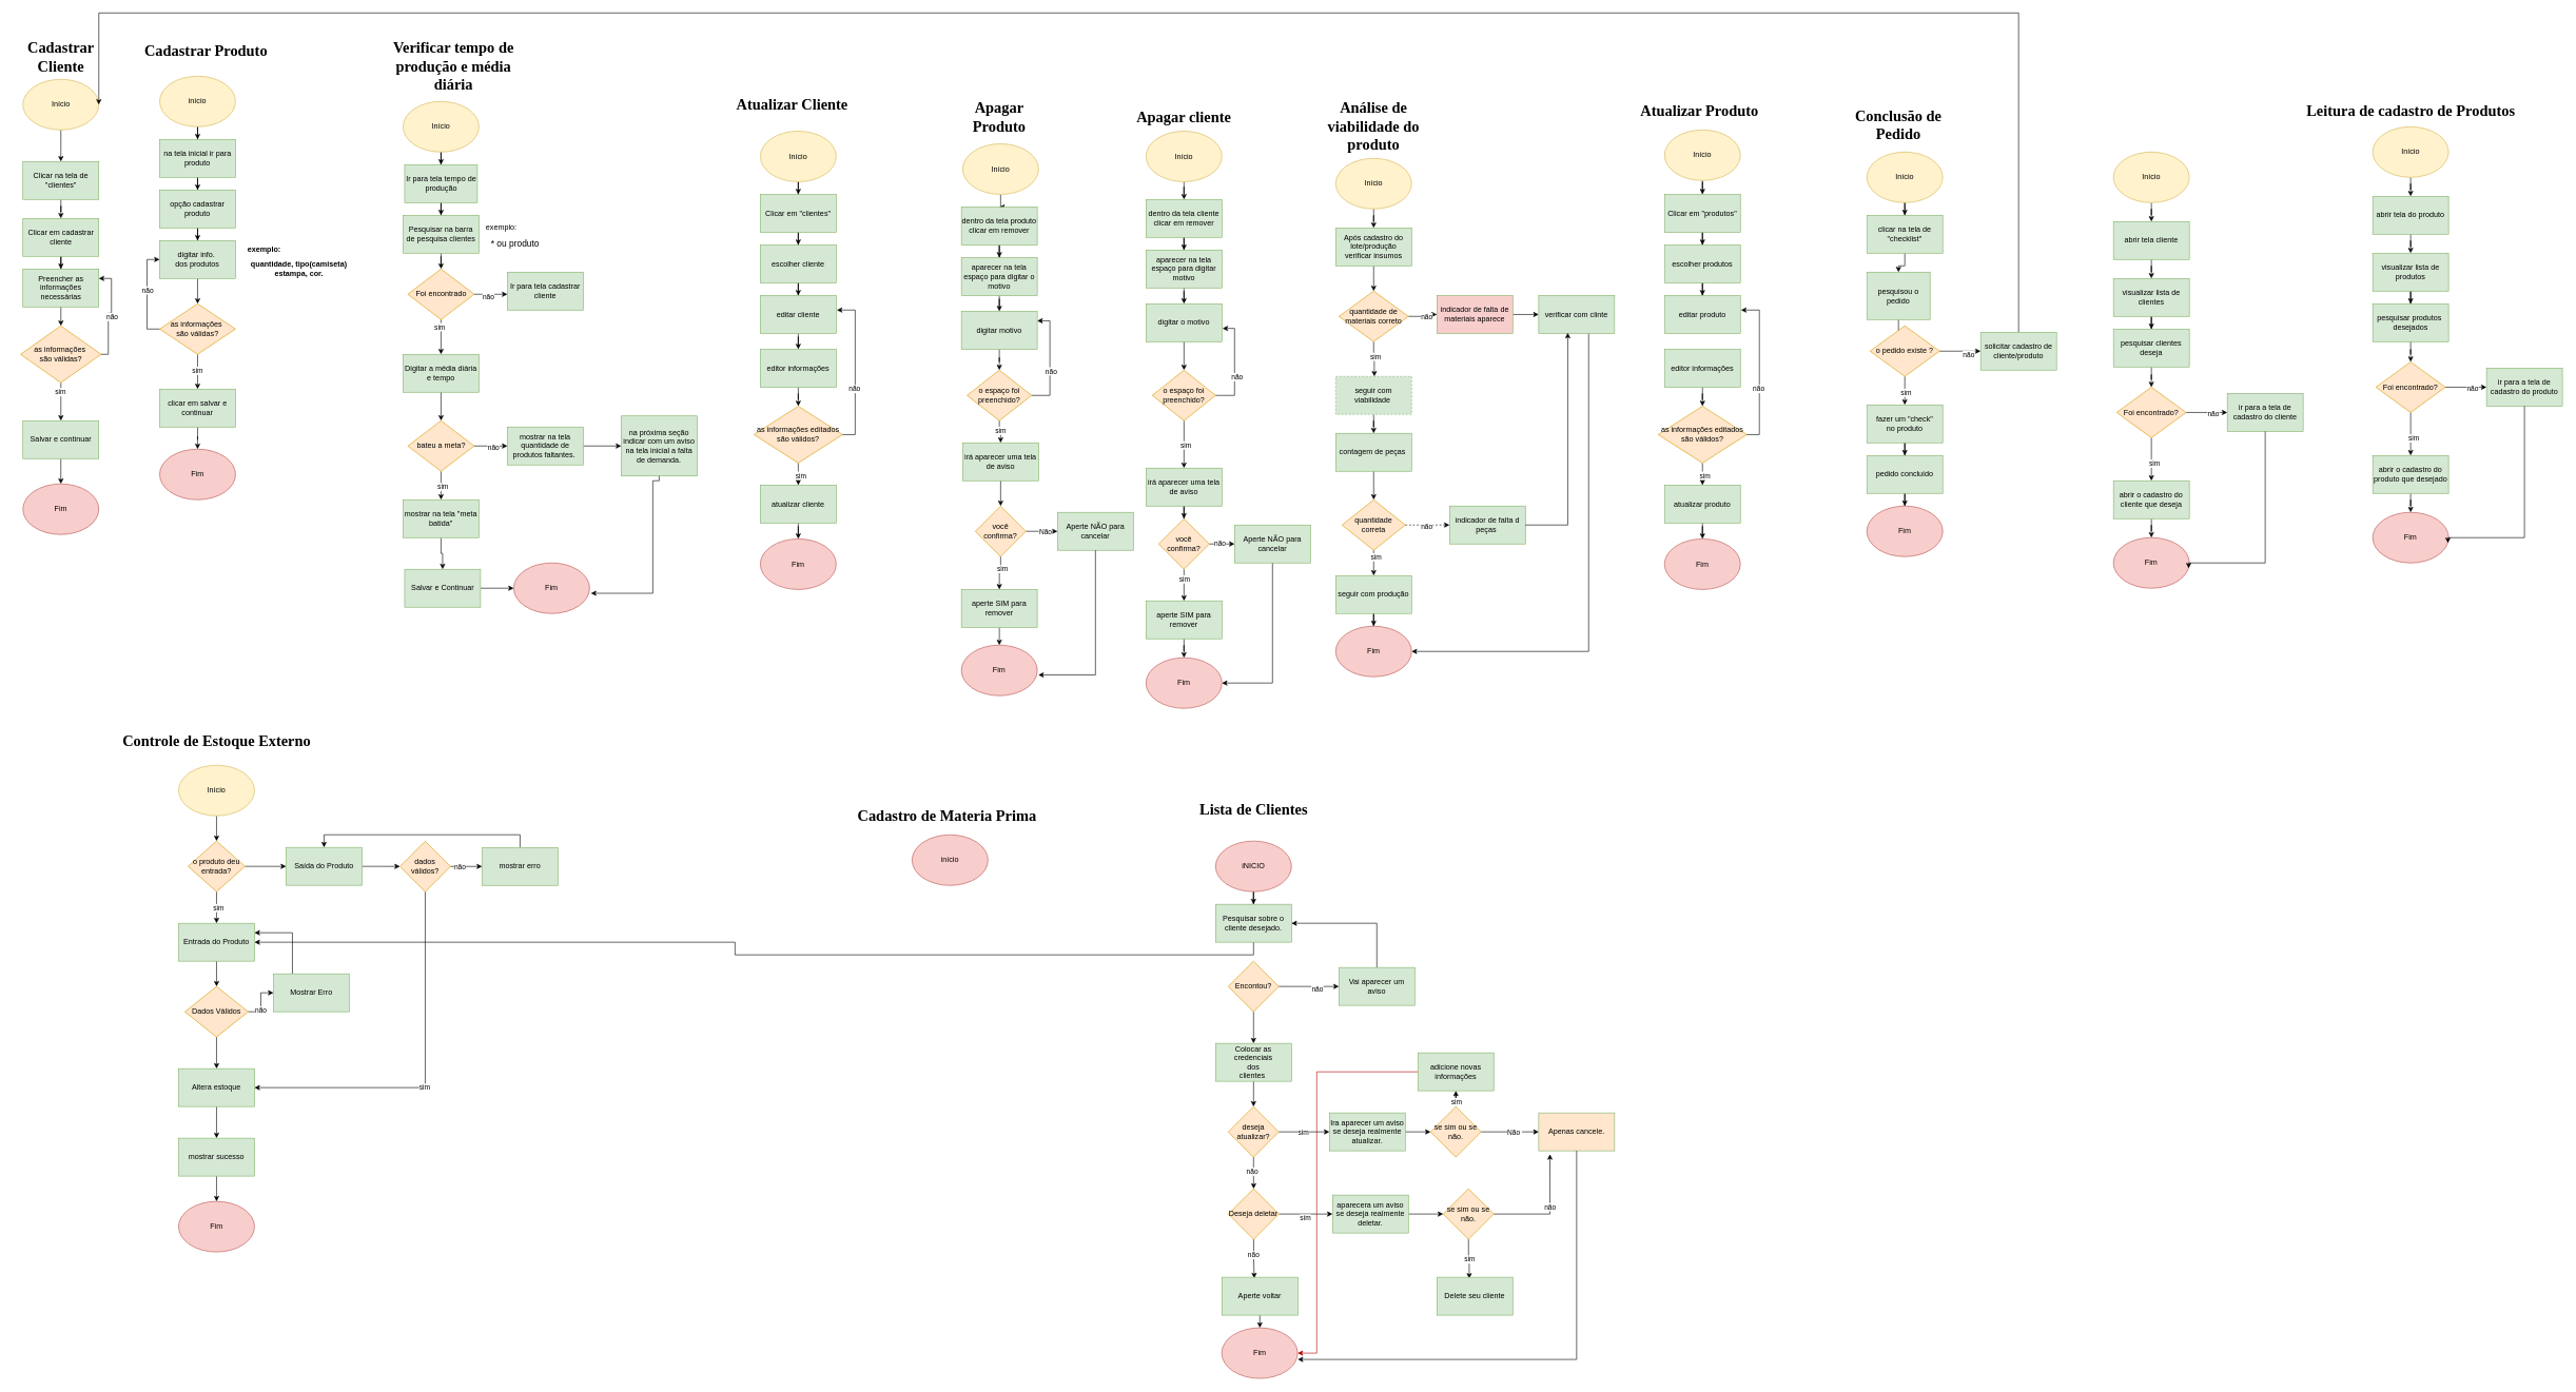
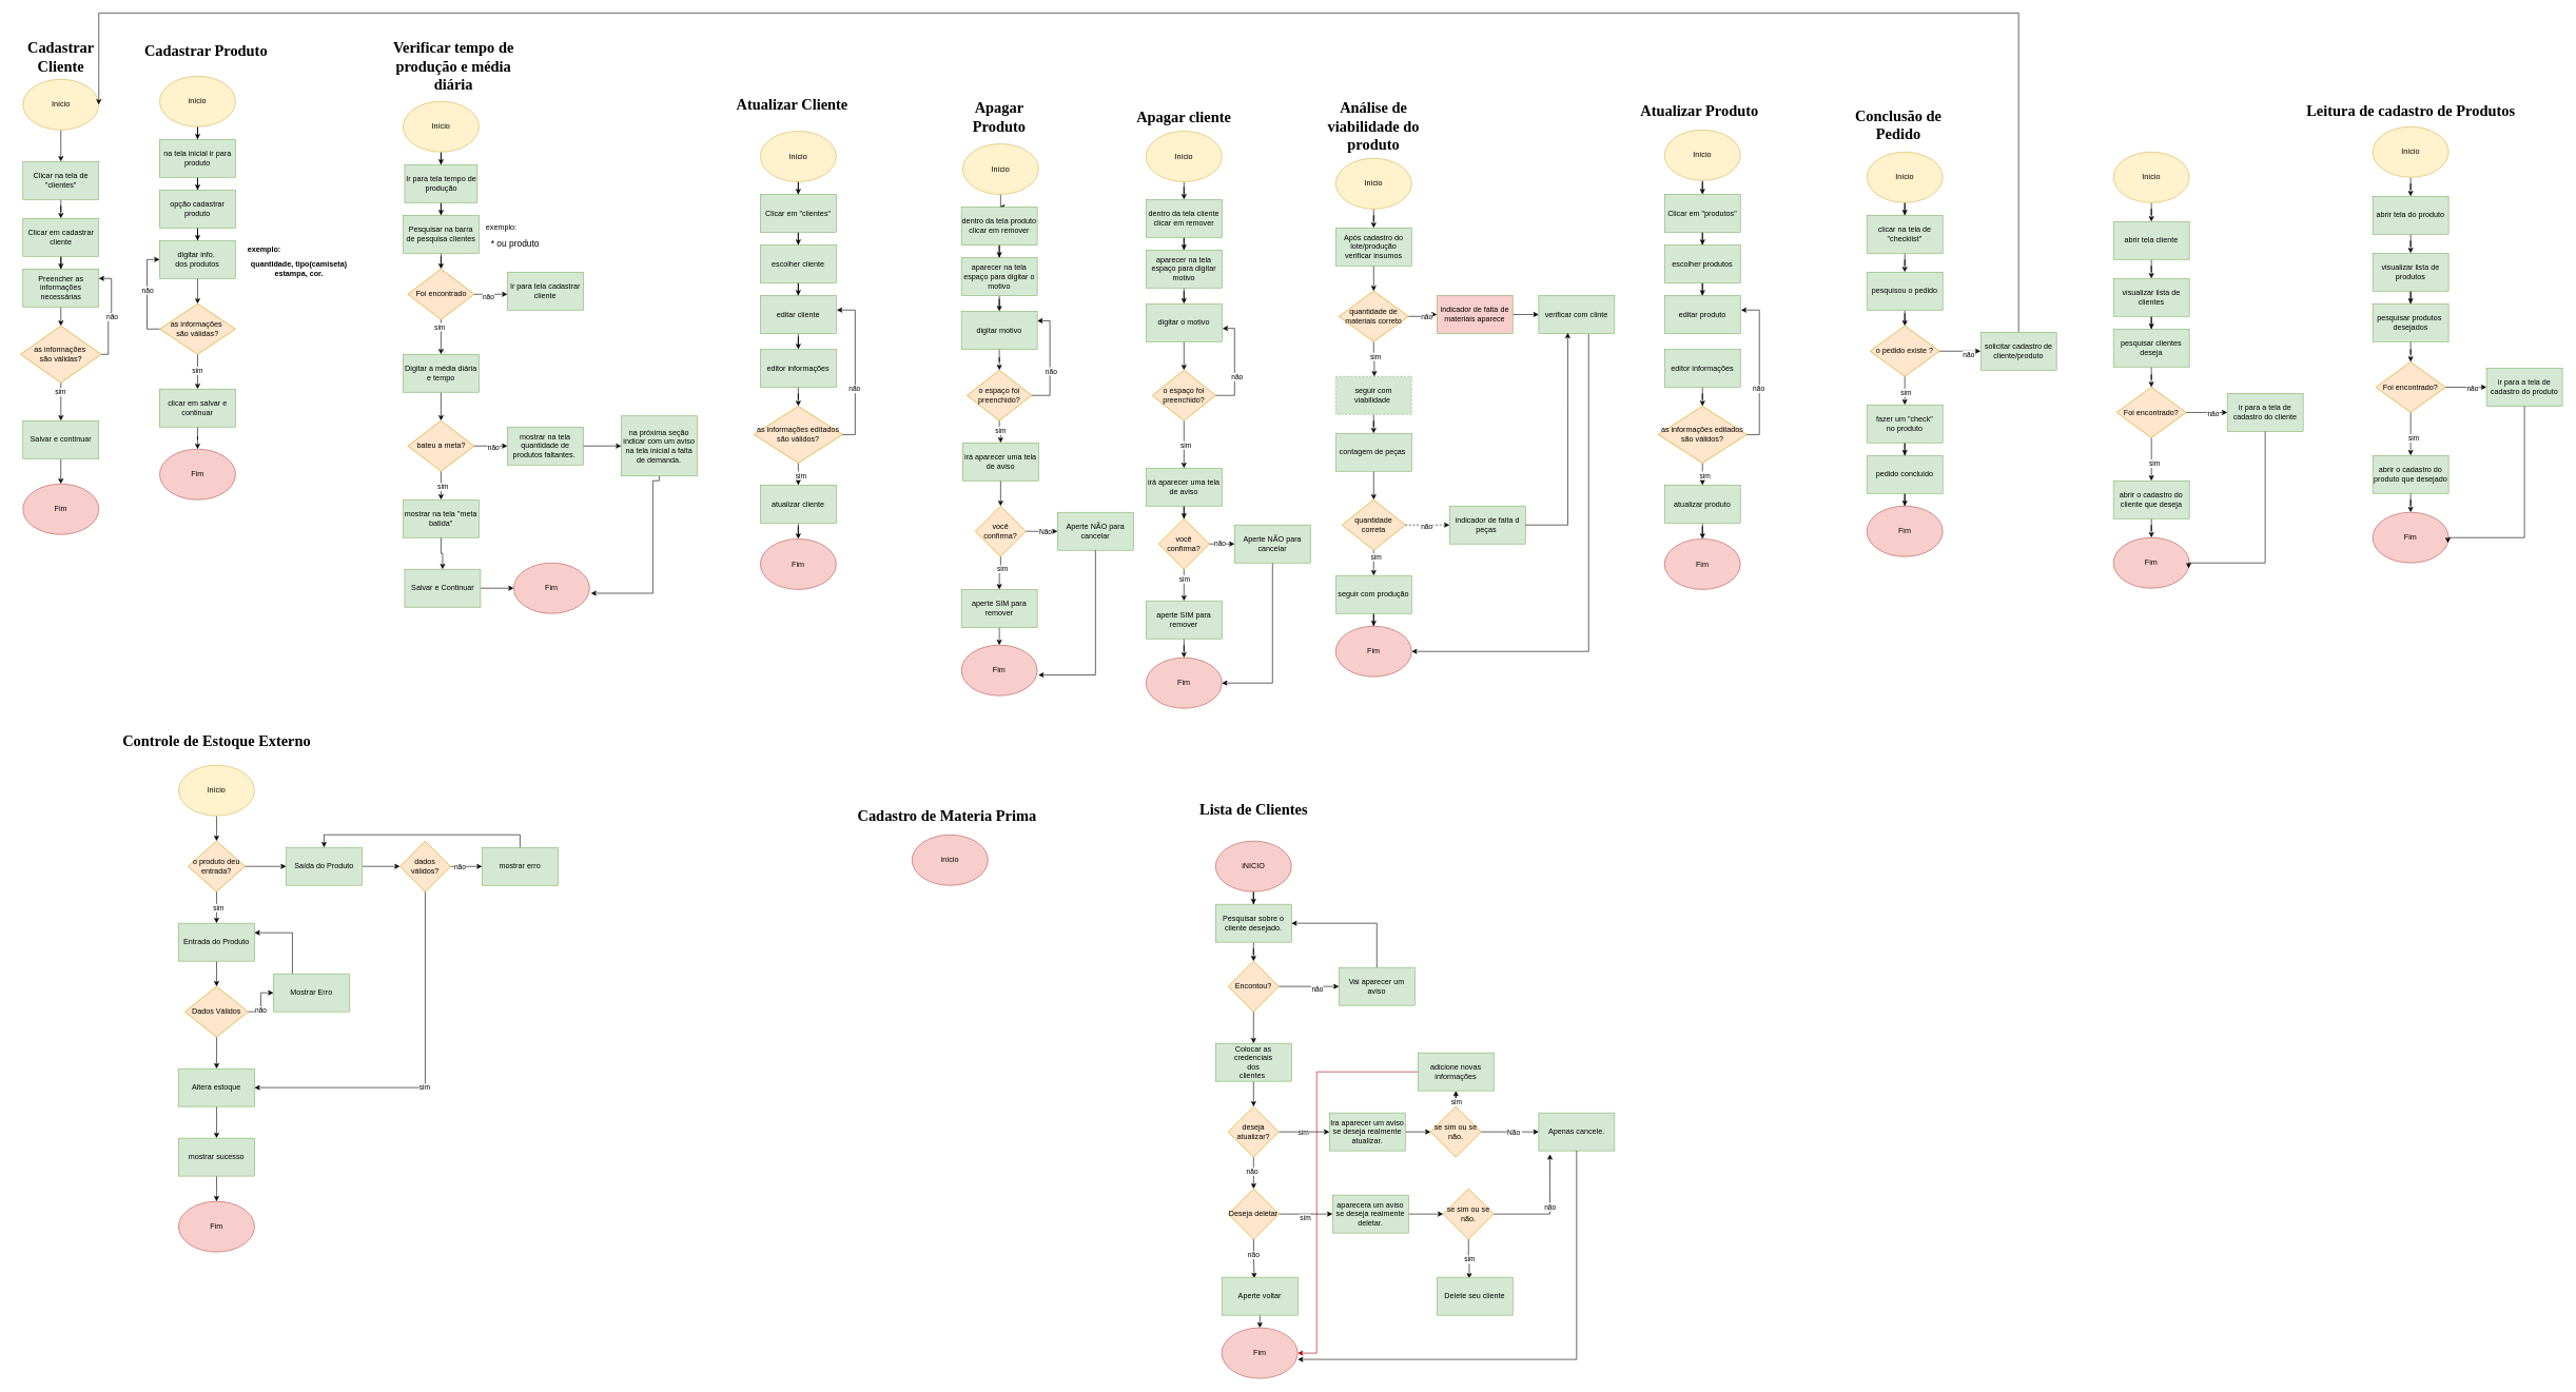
- <mxCell id="172" value="pesquisou o pedido" style="rounded=0;whiteSpace=wrap;html=1;fillColor=#d5e8d4;strokeColor=#82b366;" parent="1" vertex="1"><mxGeometry x="2952" y="430" width="100" height="75" as="geometry" /></mxCell>
+ <mxCell id="172" value="pesquisou o pedido" style="rounded=0;whiteSpace=wrap;html=1;fillColor=#d5e8d4;strokeColor=#82b366;" parent="1" vertex="1"><mxGeometry x="2952" y="430" width="120" height="60" as="geometry" /></mxCell>
- <mxCell id="274" style="edgeStyle=orthogonalEdgeStyle;rounded=0;orthogonalLoop=1;jettySize=auto;html=1;exitX=0.5;exitY=1;exitDx=0;exitDy=0;" edge="1" parent="1" source="275" target="226"><mxGeometry relative="1" as="geometry"><mxPoint x="1982.19" y="1530" as="targetPoint" /></mxGeometry></mxCell>
+ <mxCell id="274" style="edgeStyle=orthogonalEdgeStyle;rounded=0;orthogonalLoop=1;jettySize=auto;html=1;exitX=0.5;exitY=1;exitDx=0;exitDy=0;" edge="1" parent="1" source="275" target="279"><mxGeometry relative="1" as="geometry"><mxPoint x="1982.19" y="1530" as="targetPoint" /></mxGeometry></mxCell>
- <mxCell id="309" value="Apenas cancele." style="rounded=0;whiteSpace=wrap;html=1;fillColor=#ffe6cc;strokeColor=#82b366;" vertex="1" parent="1"><mxGeometry x="2433" y="1760" width="120" height="60" as="geometry" /></mxCell>
+ <mxCell id="309" value="Apenas cancele." style="rounded=0;whiteSpace=wrap;html=1;fillColor=#d5e8d4;strokeColor=#82b366;" vertex="1" parent="1"><mxGeometry x="2433" y="1760" width="120" height="60" as="geometry" /></mxCell>
